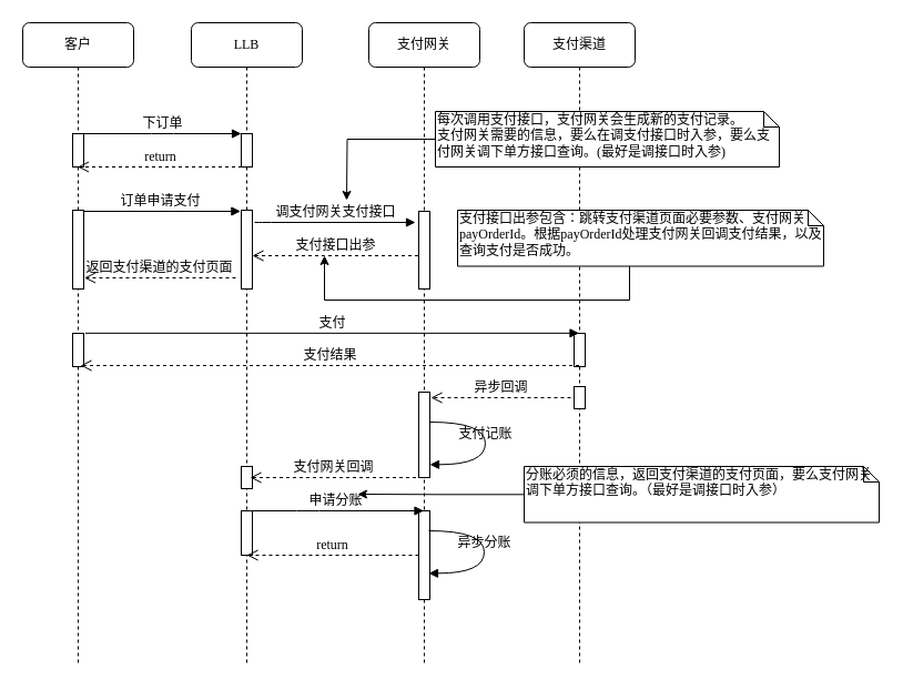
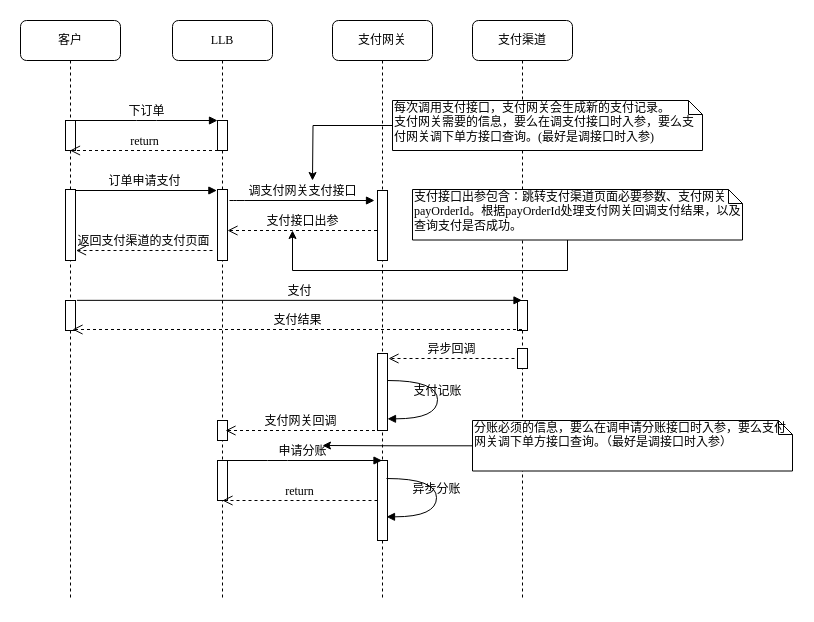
- <mxCell id="36" value="分账必须的信息，返回支付渠道的支付页面，要么支付网关调下单方接口查询。（最好是调接口时入参）" style="shape=note;whiteSpace=wrap;html=1;size=14;verticalAlign=top;align=left;spacingTop=-6;rounded=0;shadow=0;comic=0;labelBackgroundColor=none;strokeWidth=1;fontFamily=Verdana;fontSize=12" vertex="1" parent="1"><mxGeometry x="472" y="420" width="320" height="50.5" as="geometry" /></mxCell>
+ <mxCell id="36" value="分账必须的信息，要么在调申请分账接口时入参，要么支付网关调下单方接口查询。（最好是调接口时入参）" style="shape=note;whiteSpace=wrap;html=1;size=14;verticalAlign=top;align=left;spacingTop=-6;rounded=0;shadow=0;comic=0;labelBackgroundColor=none;strokeWidth=1;fontFamily=Verdana;fontSize=12" vertex="1" parent="1"><mxGeometry x="472" y="420" width="320" height="50.5" as="geometry" /></mxCell>
